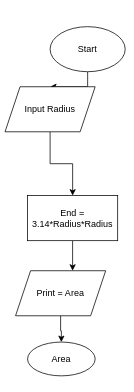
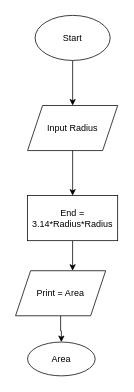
- <mxCell id="3" value="Start" style="ellipse;whiteSpace=wrap;html=1;" vertex="1" parent="1"><mxGeometry x="66" y="35" width="100" height="60" as="geometry" /></mxCell>
+ <mxCell id="3" value="Start" style="ellipse;whiteSpace=wrap;html=1;" vertex="1" parent="1"><mxGeometry x="46" y="20" width="100" height="60" as="geometry" /></mxCell>
- <mxCell id="5" value="Input Radius" style="shape=parallelogram;perimeter=parallelogramPerimeter;whiteSpace=wrap;html=1;fixedSize=1;" vertex="1" parent="1"><mxGeometry x="6" y="115" width="120" height="60" as="geometry" /></mxCell>
+ <mxCell id="5" value="Input Radius" style="shape=parallelogram;perimeter=parallelogramPerimeter;whiteSpace=wrap;html=1;fixedSize=1;" vertex="1" parent="1"><mxGeometry x="36" y="140" width="120" height="60" as="geometry" /></mxCell>
